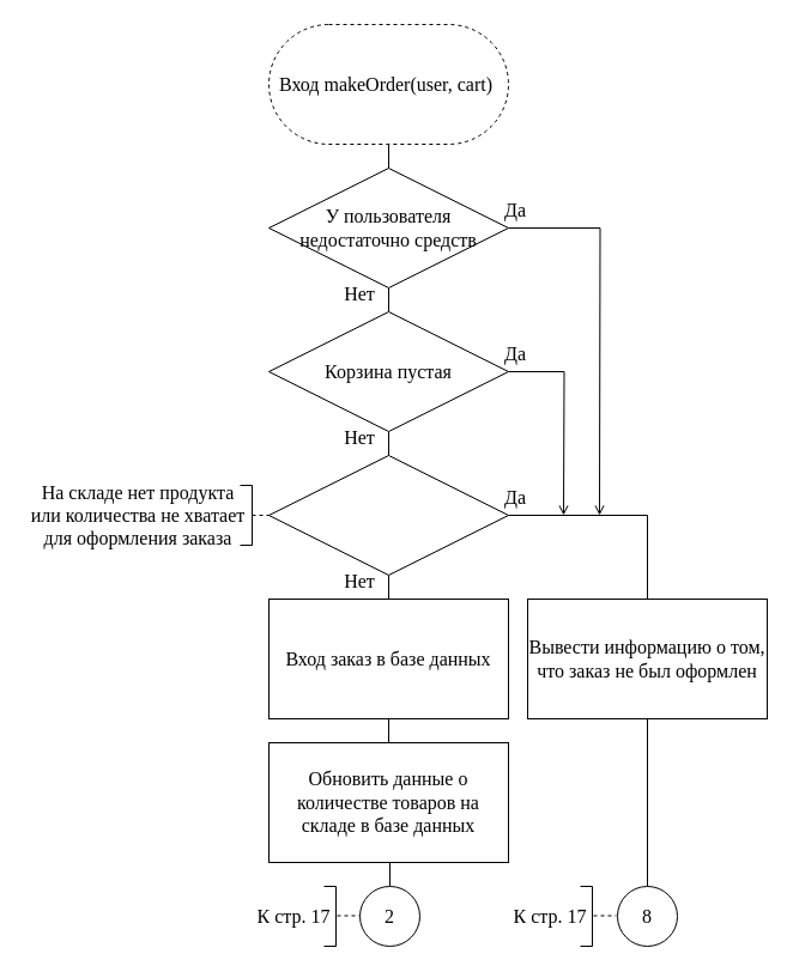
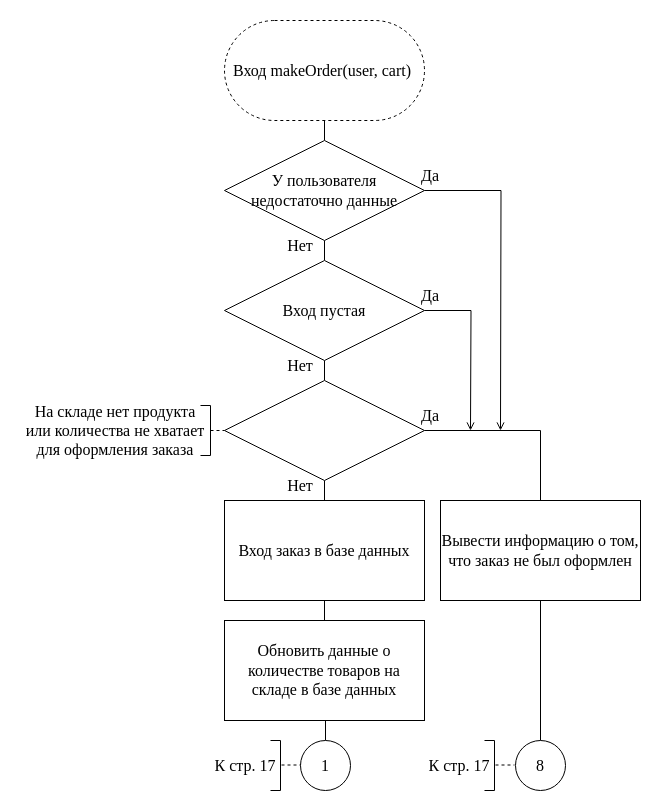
- <mxCell id="18" value="&lt;font face=&quot;Times New Roman&quot;&gt;&lt;span style=&quot;font-size: 16px;&quot;&gt;У пользователя недостаточно средств&lt;/span&gt;&lt;/font&gt;" style="rhombus;whiteSpace=wrap;html=1;" parent="1" vertex="1"><mxGeometry x="224" y="140" width="200" height="100" as="geometry" /></mxCell>
+ <mxCell id="18" value="&lt;font face=&quot;Times New Roman&quot;&gt;&lt;span style=&quot;font-size: 16px;&quot;&gt;У пользователя недостаточно данные&lt;/span&gt;&lt;/font&gt;" style="rhombus;whiteSpace=wrap;html=1;" parent="1" vertex="1"><mxGeometry x="224" y="140" width="200" height="100" as="geometry" /></mxCell>
- <mxCell id="20" value="&lt;font face=&quot;Times New Roman&quot;&gt;&lt;span style=&quot;font-size: 16px;&quot;&gt;Корзина пустая&lt;/span&gt;&lt;/font&gt;" style="rhombus;whiteSpace=wrap;html=1;" parent="1" vertex="1"><mxGeometry x="224" y="260" width="200" height="100" as="geometry" /></mxCell>
+ <mxCell id="20" value="&lt;font face=&quot;Times New Roman&quot;&gt;&lt;span style=&quot;font-size: 16px;&quot;&gt;Вход пустая&lt;/span&gt;&lt;/font&gt;" style="rhombus;whiteSpace=wrap;html=1;" parent="1" vertex="1"><mxGeometry x="224" y="260" width="200" height="100" as="geometry" /></mxCell>
- <mxCell id="31" value="&lt;font style=&quot;font-size: 16px;&quot; face=&quot;Times New Roman&quot;&gt;2&lt;/font&gt;" style="ellipse;whiteSpace=wrap;html=1;aspect=fixed;" parent="1" vertex="1"><mxGeometry x="300" y="740" width="50" height="50" as="geometry" /></mxCell>
+ <mxCell id="31" value="&lt;font style=&quot;font-size: 16px;&quot; face=&quot;Times New Roman&quot;&gt;1&lt;/font&gt;" style="ellipse;whiteSpace=wrap;html=1;aspect=fixed;" parent="1" vertex="1"><mxGeometry x="300" y="740" width="50" height="50" as="geometry" /></mxCell>
